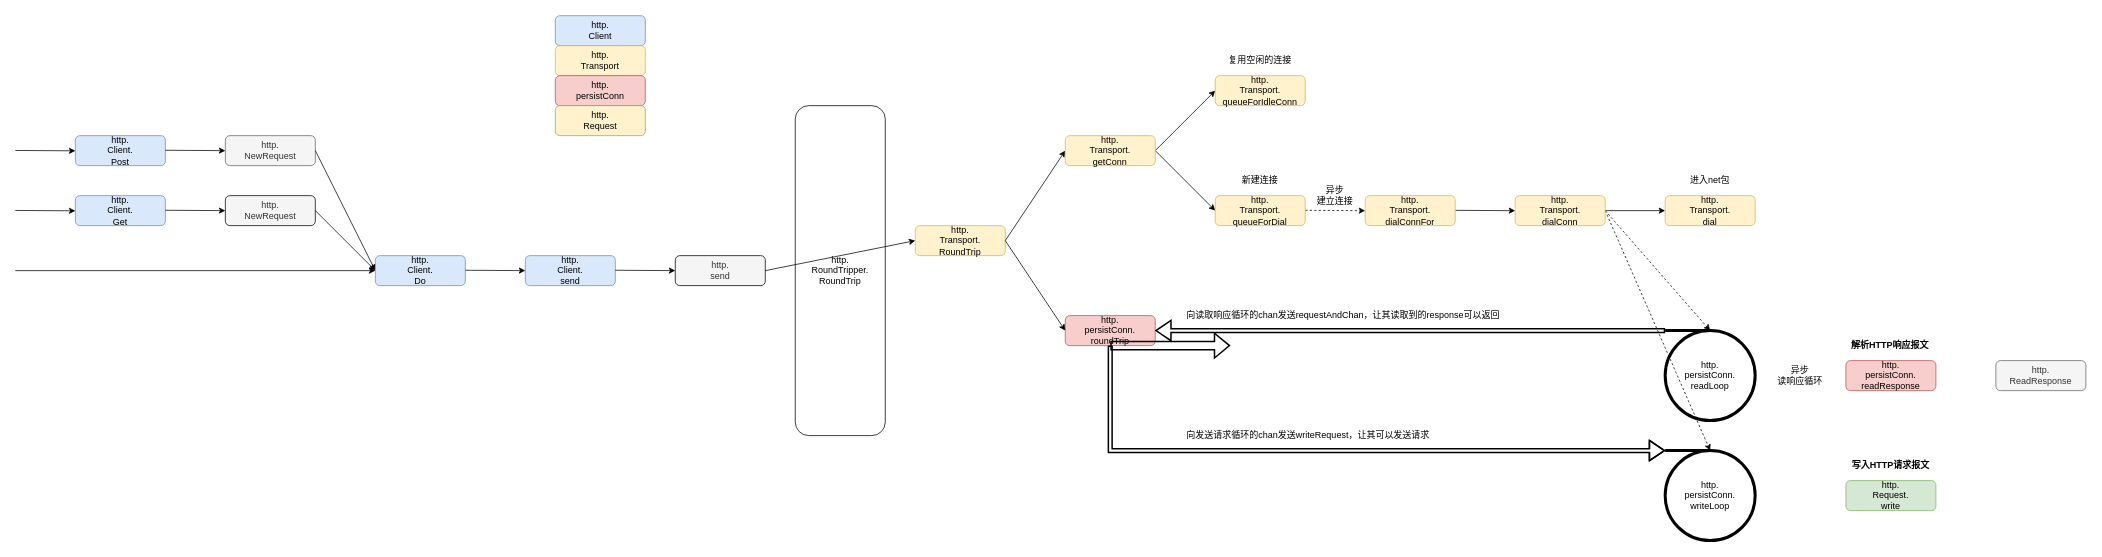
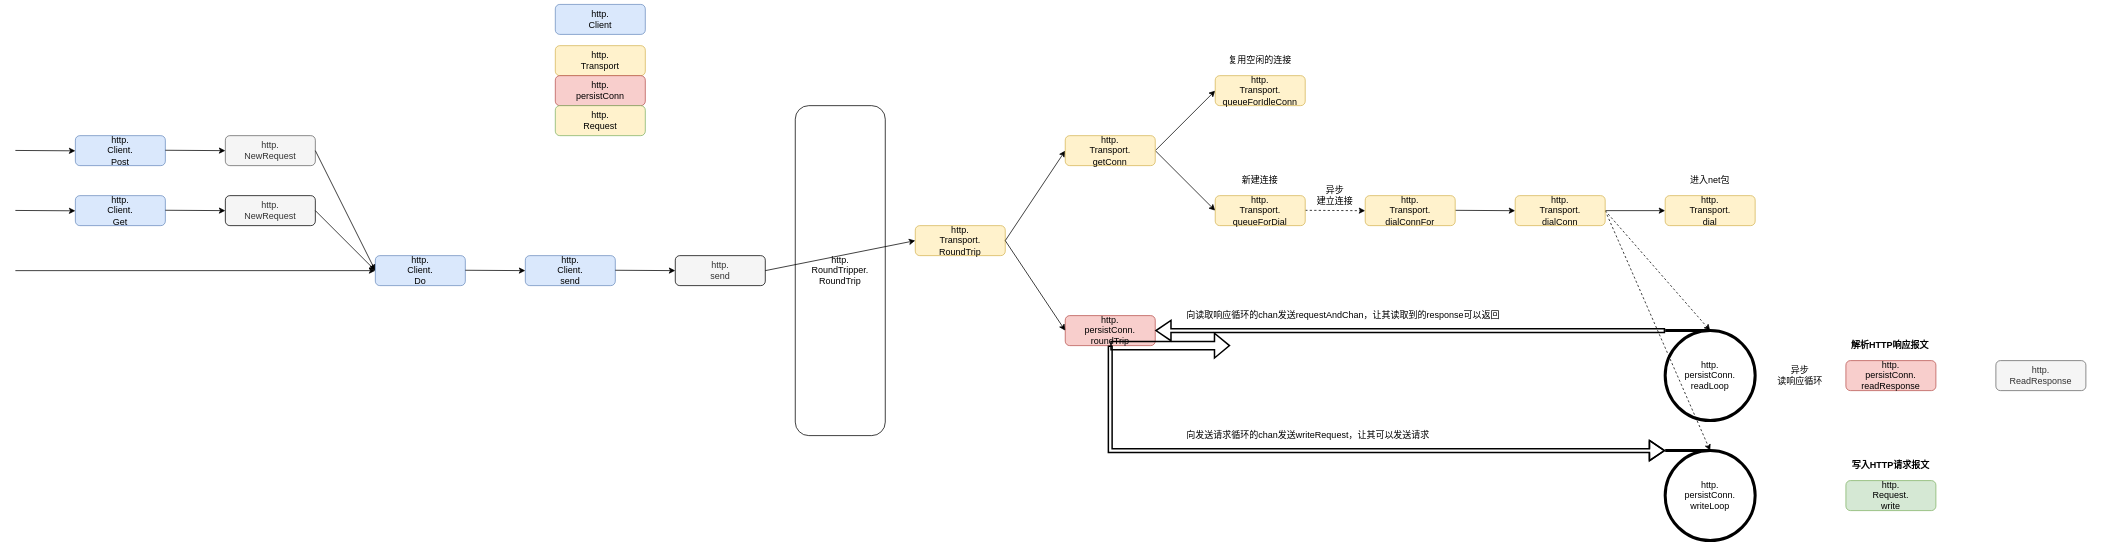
- <mxCell id="54" value="http.&lt;br&gt;Client" style="rounded=1;whiteSpace=wrap;html=1;fillColor=#dae8fc;strokeColor=#6c8ebf;" vertex="1" parent="1"><mxGeometry x="740" y="20" width="120" height="40" as="geometry" /></mxCell>
+ <mxCell id="54" value="http.&lt;br&gt;Client" style="rounded=1;whiteSpace=wrap;html=1;fillColor=#dae8fc;strokeColor=#6c8ebf;" vertex="1" parent="1"><mxGeometry x="740" y="5" width="120" height="40" as="geometry" /></mxCell>
